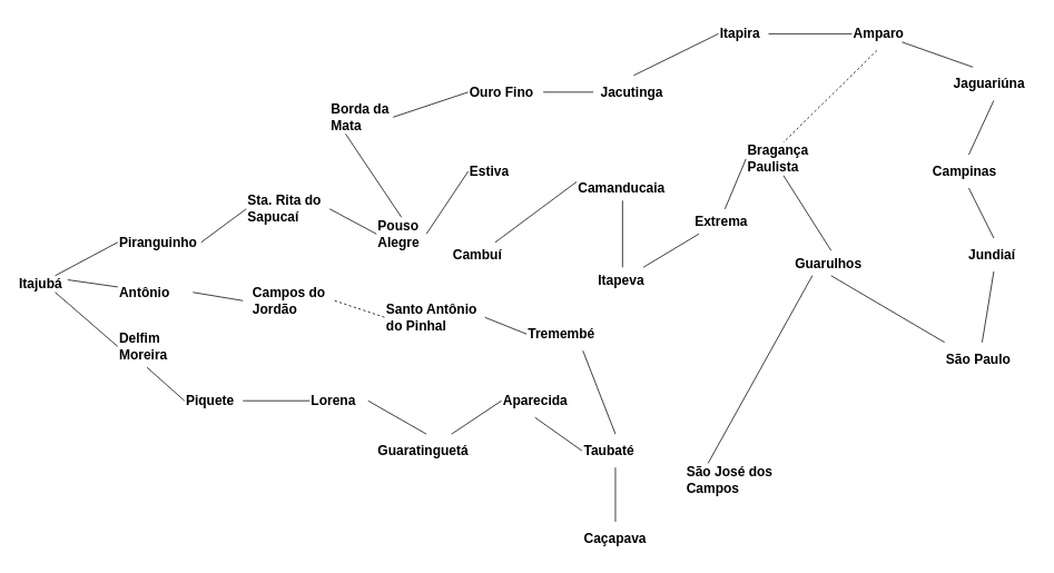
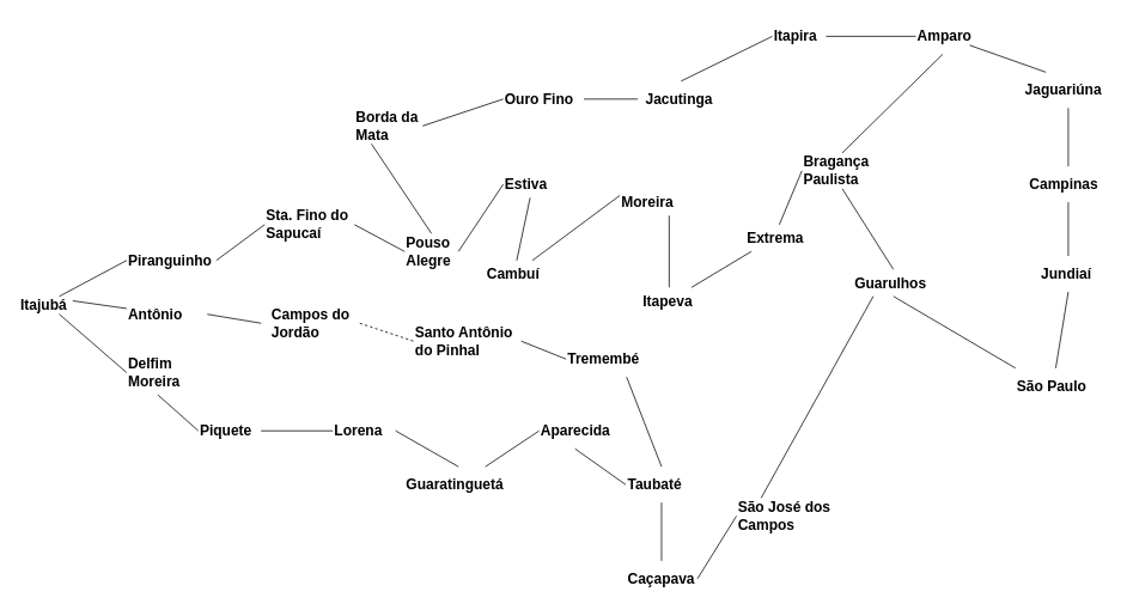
- <mxCell id="52" style="edgeStyle=none;rounded=0;orthogonalLoop=1;jettySize=auto;html=1;exitX=0.5;exitY=1;exitDx=0;exitDy=0;entryX=0.5;entryY=0;entryDx=0;entryDy=0;endArrow=none;endFill=0;dashed=1;" edge="1" parent="1" source="54" target="26"><mxGeometry relative="1" as="geometry" /></mxCell>
+ <mxCell id="52" style="edgeStyle=none;rounded=0;orthogonalLoop=1;jettySize=auto;html=1;exitX=0.5;exitY=1;exitDx=0;exitDy=0;entryX=0.5;entryY=0;entryDx=0;entryDy=0;endArrow=none;endFill=0;" edge="1" parent="1" source="54" target="26"><mxGeometry relative="1" as="geometry" /></mxCell>
- <mxCell id="58" value="&lt;font size=&quot;1&quot;&gt;&lt;b style=&quot;font-size: 16px&quot;&gt;Campinas&lt;br&gt;&lt;/b&gt;&lt;/font&gt;" style="text;html=1;strokeColor=none;fillColor=none;align=left;verticalAlign=middle;whiteSpace=wrap;rounded=0;" vertex="1" parent="1"><mxGeometry x="1115" y="185" width="90" height="40" as="geometry" /></mxCell>
+ <mxCell id="58" value="&lt;font size=&quot;1&quot;&gt;&lt;b style=&quot;font-size: 16px&quot;&gt;Campinas&lt;br&gt;&lt;/b&gt;&lt;/font&gt;" style="text;html=1;strokeColor=none;fillColor=none;align=left;verticalAlign=middle;whiteSpace=wrap;rounded=0;" vertex="1" parent="1"><mxGeometry x="1145" y="185" width="90" height="40" as="geometry" /></mxCell>
- <mxCell id="20" value="&lt;font size=&quot;1&quot;&gt;&lt;b style=&quot;font-size: 16px&quot;&gt;Camanducaia&lt;br&gt;&lt;/b&gt;&lt;/font&gt;" style="text;html=1;strokeColor=none;fillColor=none;align=left;verticalAlign=middle;whiteSpace=wrap;rounded=0;" vertex="1" parent="1"><mxGeometry x="690" y="210" width="110" height="30" as="geometry" /></mxCell>
+ <mxCell id="20" value="&lt;font size=&quot;1&quot;&gt;&lt;b style=&quot;font-size: 16px&quot;&gt;Moreira&lt;br&gt;&lt;/b&gt;&lt;/font&gt;" style="text;html=1;strokeColor=none;fillColor=none;align=left;verticalAlign=middle;whiteSpace=wrap;rounded=0;" vertex="1" parent="1"><mxGeometry x="690" y="210" width="110" height="30" as="geometry" /></mxCell>
- <mxCell id="11" value="&lt;font size=&quot;1&quot;&gt;&lt;b style=&quot;font-size: 16px&quot;&gt;Sta. Rita do&lt;br&gt;Sapucaí&lt;br&gt;&lt;/b&gt;&lt;/font&gt;" style="text;html=1;strokeColor=none;fillColor=none;align=left;verticalAlign=middle;whiteSpace=wrap;rounded=0;" vertex="1" parent="1"><mxGeometry x="294" y="230" width="100" height="40" as="geometry" /></mxCell>
+ <mxCell id="11" value="&lt;font size=&quot;1&quot;&gt;&lt;b style=&quot;font-size: 16px&quot;&gt;Sta. Fino do&lt;br&gt;Sapucaí&lt;br&gt;&lt;/b&gt;&lt;/font&gt;" style="text;html=1;strokeColor=none;fillColor=none;align=left;verticalAlign=middle;whiteSpace=wrap;rounded=0;" vertex="1" parent="1"><mxGeometry x="294" y="230" width="100" height="40" as="geometry" /></mxCell>
+ <mxCell id="15" style="edgeStyle=none;rounded=0;orthogonalLoop=1;jettySize=auto;html=1;exitX=0.5;exitY=1;exitDx=0;exitDy=0;entryX=0.5;entryY=0;entryDx=0;entryDy=0;endArrow=none;endFill=0;" edge="1" parent="1" source="16" target="18"><mxGeometry relative="1" as="geometry" /></mxCell>
+ <mxCell id="42" style="edgeStyle=none;rounded=0;orthogonalLoop=1;jettySize=auto;html=1;exitX=1;exitY=0.5;exitDx=0;exitDy=0;entryX=0;entryY=0.5;entryDx=0;entryDy=0;endArrow=none;endFill=0;" edge="1" parent="1" source="43" target="41"><mxGeometry relative="1" as="geometry" /></mxCell>
